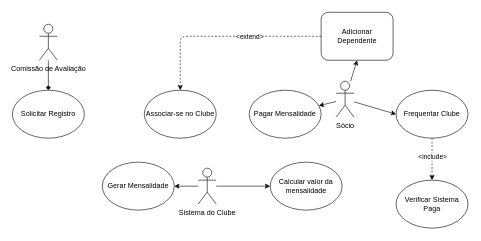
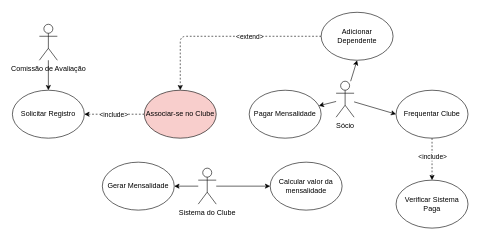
- <mxCell id="11" value="Adicionar Dependente" style="whiteSpace=wrap;html=1;rounded=1;" vertex="1" parent="1"><mxGeometry x="535" y="20" width="120" height="80" as="geometry" /></mxCell>
+ <mxCell id="11" value="Adicionar Dependente" style="ellipse;whiteSpace=wrap;html=1;" vertex="1" parent="1"><mxGeometry x="535" y="20" width="120" height="80" as="geometry" /></mxCell>
- <mxCell id="2" style="edgeStyle=none;html=1;endArrow=diamond;" edge="1" parent="1" source="3" target="4"><mxGeometry relative="1" as="geometry" /></mxCell>
+ <mxCell id="2" style="edgeStyle=none;html=1;" edge="1" parent="1" source="3" target="4"><mxGeometry relative="1" as="geometry" /></mxCell>
+ <mxCell id="22" value="" style="edgeStyle=none;html=1;dashed=1;" edge="1" parent="1" source="24" target="4"><mxGeometry relative="1" as="geometry" /></mxCell>
+ <mxCell id="23" value="&amp;lt;include&amp;gt;" style="edgeLabel;html=1;align=center;verticalAlign=middle;resizable=0;points=[];" vertex="1" connectable="0" parent="22"><mxGeometry x="0.175" y="1" relative="1" as="geometry"><mxPoint x="7" y="-1" as="offset" /></mxGeometry></mxCell>
- <mxCell id="24" value="Associar-se no Clube" style="ellipse;whiteSpace=wrap;html=1;" vertex="1" parent="1"><mxGeometry x="240" y="150" width="120" height="80" as="geometry" /></mxCell>
+ <mxCell id="24" value="Associar-se no Clube" style="ellipse;whiteSpace=wrap;html=1;fillColor=#f8cecc;" vertex="1" parent="1"><mxGeometry x="240" y="150" width="120" height="80" as="geometry" /></mxCell>
